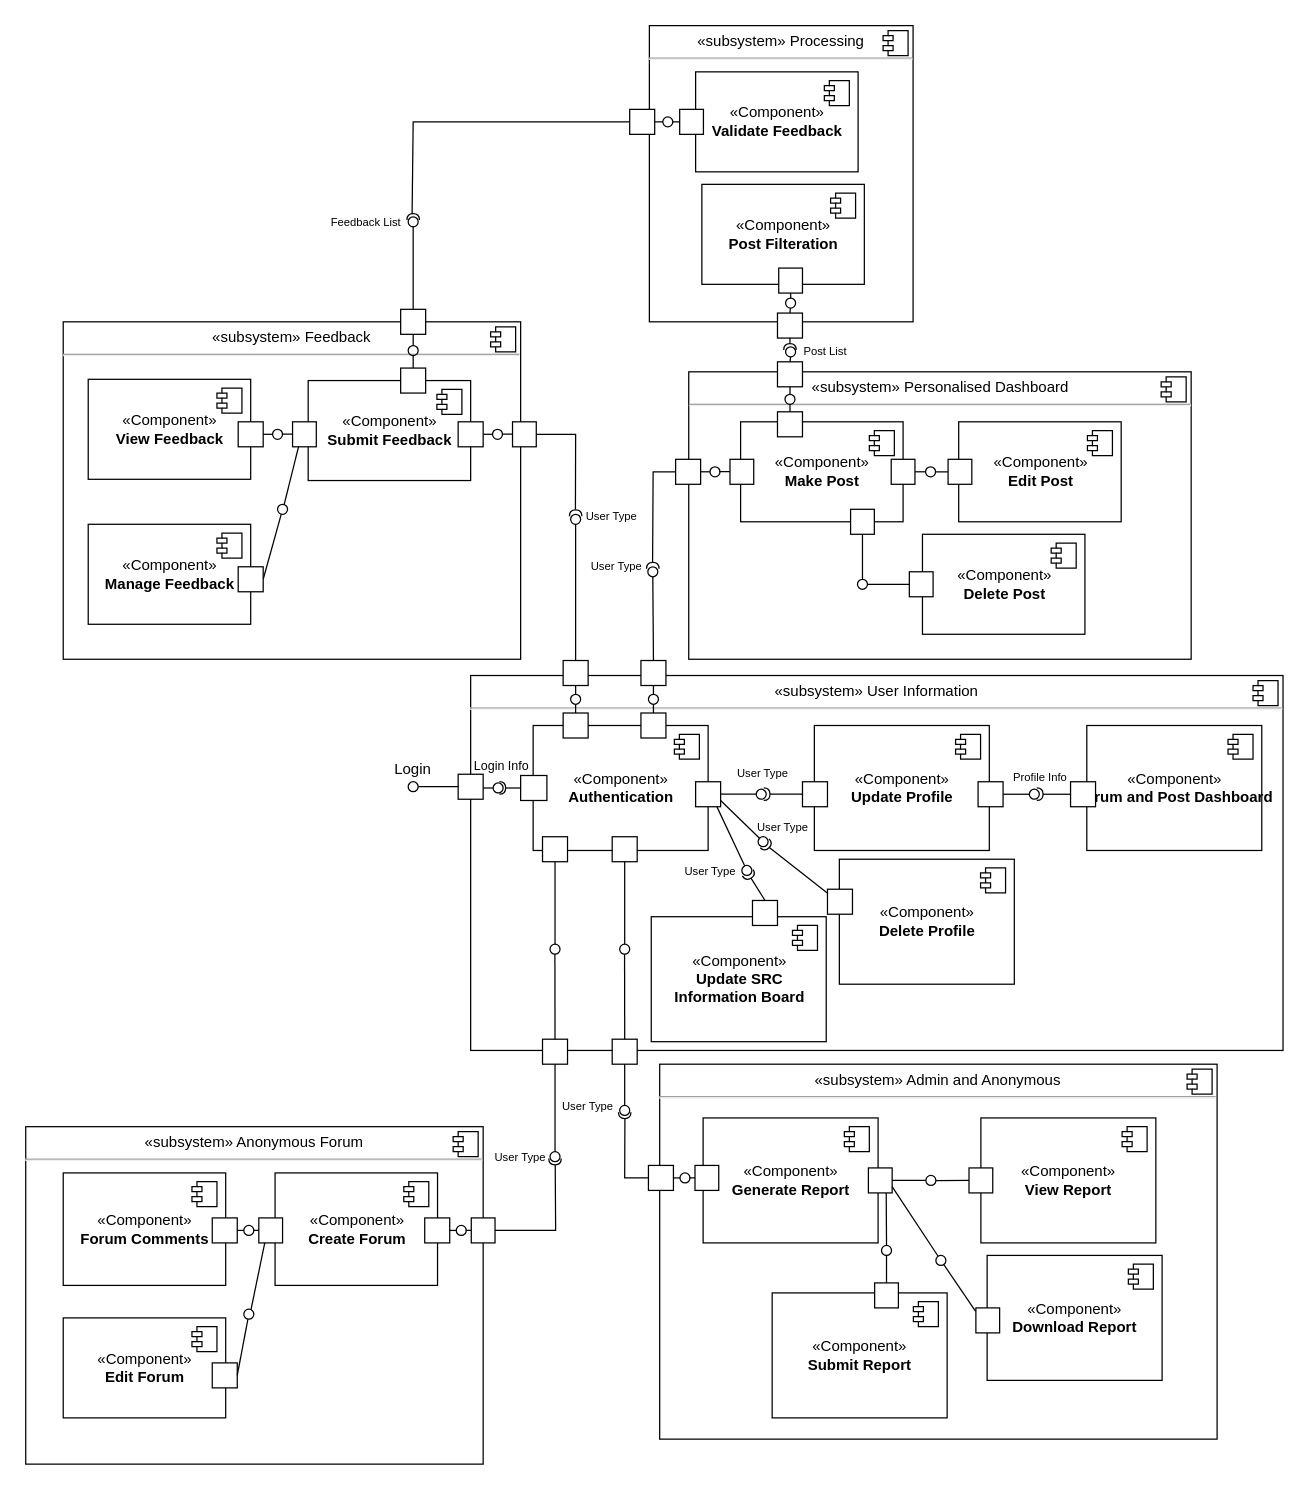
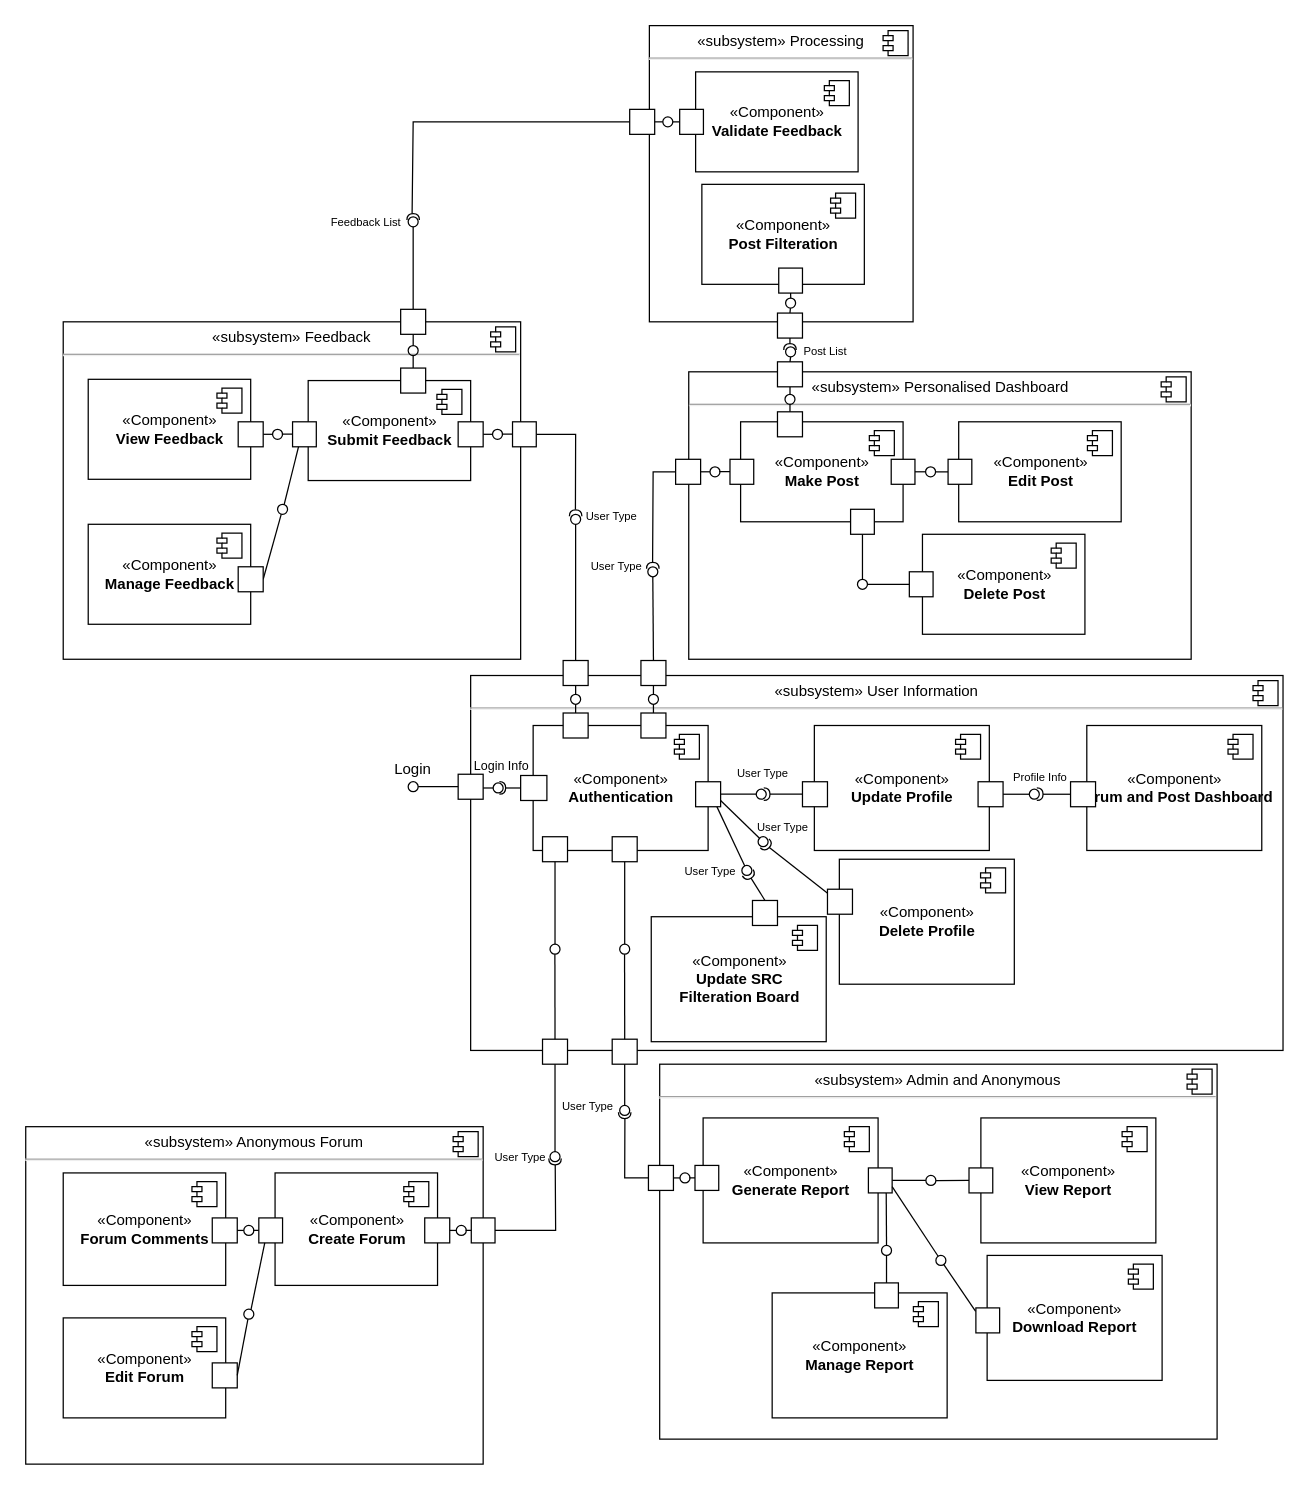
- <mxCell id="20" value="&lt;font&gt;«Component»&lt;br&gt;&lt;b&gt;Update SRC&lt;br&gt;Information Board&lt;/b&gt;&lt;/font&gt;" style="html=1;dropTarget=0;fontColor=#000000;" vertex="1" parent="1"><mxGeometry x="520.5" y="733" width="140" height="100" as="geometry" /></mxCell>
+ <mxCell id="20" value="&lt;font&gt;«Component»&lt;br&gt;&lt;b&gt;Update SRC&lt;br&gt;Filteration Board&lt;/b&gt;&lt;/font&gt;" style="html=1;dropTarget=0;fontColor=#000000;" vertex="1" parent="1"><mxGeometry x="520.5" y="733" width="140" height="100" as="geometry" /></mxCell>
- <mxCell id="30" value="&lt;font&gt;«Component»&lt;br&gt;&lt;b&gt;Submit Report&lt;/b&gt;&lt;/font&gt;" style="html=1;dropTarget=0;fontColor=#000000;" vertex="1" parent="1"><mxGeometry x="617.25" y="1034" width="140" height="100" as="geometry" /></mxCell>
+ <mxCell id="30" value="&lt;font&gt;«Component»&lt;br&gt;&lt;b&gt;Manage Report&lt;/b&gt;&lt;/font&gt;" style="html=1;dropTarget=0;fontColor=#000000;" vertex="1" parent="1"><mxGeometry x="617.25" y="1034" width="140" height="100" as="geometry" /></mxCell>
